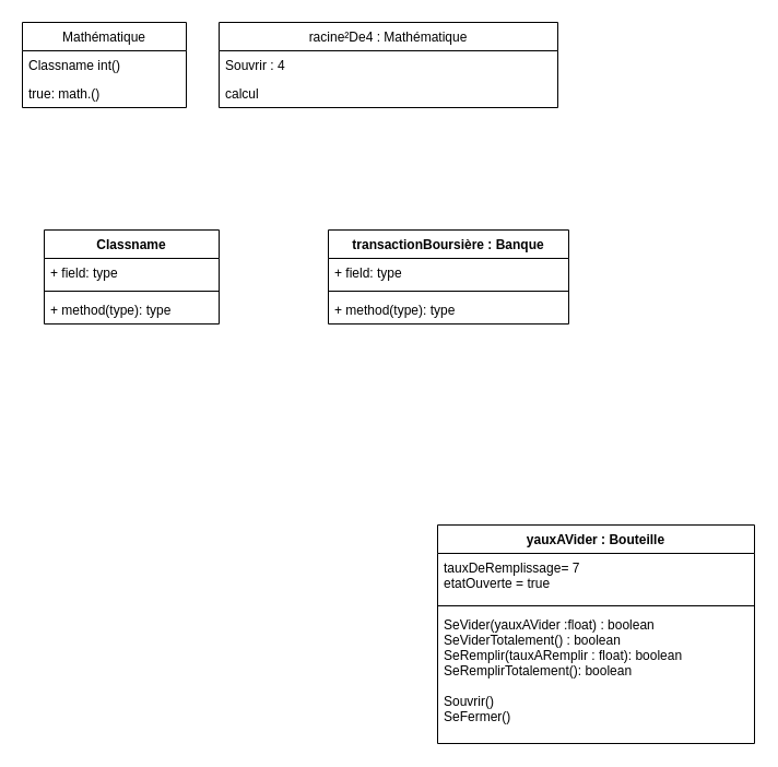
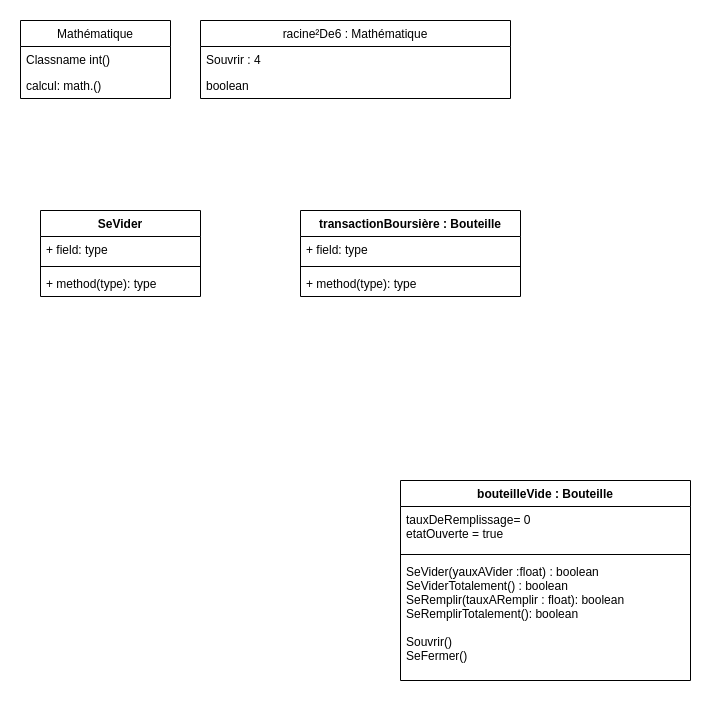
- <mxCell id="2" value="racine²De4 : Mathématique" style="swimlane;fontStyle=0;childLayout=stackLayout;horizontal=1;startSize=26;fillColor=none;horizontalStack=0;resizeParent=1;resizeParentMax=0;resizeLast=0;collapsible=1;marginBottom=0;" vertex="1" parent="1"><mxGeometry x="200" y="20" width="310" height="78" as="geometry" /></mxCell>
+ <mxCell id="2" value="racine²De6 : Mathématique" style="swimlane;fontStyle=0;childLayout=stackLayout;horizontal=1;startSize=26;fillColor=none;horizontalStack=0;resizeParent=1;resizeParentMax=0;resizeLast=0;collapsible=1;marginBottom=0;" vertex="1" parent="1"><mxGeometry x="200" y="20" width="310" height="78" as="geometry" /></mxCell>
- <mxCell id="7" value="true: math.()" style="text;strokeColor=none;fillColor=none;align=left;verticalAlign=top;spacingLeft=4;spacingRight=4;overflow=hidden;rotatable=0;points=[[0,0.5],[1,0.5]];portConstraint=eastwest;" vertex="1" parent="5"><mxGeometry y="52" width="150" height="26" as="geometry" /></mxCell>
+ <mxCell id="7" value="calcul: math.()" style="text;strokeColor=none;fillColor=none;align=left;verticalAlign=top;spacingLeft=4;spacingRight=4;overflow=hidden;rotatable=0;points=[[0,0.5],[1,0.5]];portConstraint=eastwest;" vertex="1" parent="5"><mxGeometry y="52" width="150" height="26" as="geometry" /></mxCell>
- <mxCell id="4" value="calcul" style="text;strokeColor=none;fillColor=none;align=left;verticalAlign=top;spacingLeft=4;spacingRight=4;overflow=hidden;rotatable=0;points=[[0,0.5],[1,0.5]];portConstraint=eastwest;" vertex="1" parent="2"><mxGeometry y="52" width="310" height="26" as="geometry" /></mxCell>
+ <mxCell id="4" value="boolean" style="text;strokeColor=none;fillColor=none;align=left;verticalAlign=top;spacingLeft=4;spacingRight=4;overflow=hidden;rotatable=0;points=[[0,0.5],[1,0.5]];portConstraint=eastwest;" vertex="1" parent="2"><mxGeometry y="52" width="310" height="26" as="geometry" /></mxCell>
- <mxCell id="8" value="Classname" style="swimlane;fontStyle=1;align=center;verticalAlign=top;childLayout=stackLayout;horizontal=1;startSize=26;horizontalStack=0;resizeParent=1;resizeParentMax=0;resizeLast=0;collapsible=1;marginBottom=0;" vertex="1" parent="1"><mxGeometry x="40" y="210" width="160" height="86" as="geometry" /></mxCell>
+ <mxCell id="8" value="SeVider" style="swimlane;fontStyle=1;align=center;verticalAlign=top;childLayout=stackLayout;horizontal=1;startSize=26;horizontalStack=0;resizeParent=1;resizeParentMax=0;resizeLast=0;collapsible=1;marginBottom=0;" vertex="1" parent="1"><mxGeometry x="40" y="210" width="160" height="86" as="geometry" /></mxCell>
- <mxCell id="12" value="transactionBoursière : Banque" style="swimlane;fontStyle=1;align=center;verticalAlign=top;childLayout=stackLayout;horizontal=1;startSize=26;horizontalStack=0;resizeParent=1;resizeParentMax=0;resizeLast=0;collapsible=1;marginBottom=0;" vertex="1" parent="1"><mxGeometry x="300" y="210" width="220" height="86" as="geometry" /></mxCell>
+ <mxCell id="12" value="transactionBoursière : Bouteille" style="swimlane;fontStyle=1;align=center;verticalAlign=top;childLayout=stackLayout;horizontal=1;startSize=26;horizontalStack=0;resizeParent=1;resizeParentMax=0;resizeLast=0;collapsible=1;marginBottom=0;" vertex="1" parent="1"><mxGeometry x="300" y="210" width="220" height="86" as="geometry" /></mxCell>
- <mxCell id="16" value="yauxAVider : Bouteille" style="swimlane;fontStyle=1;align=center;verticalAlign=top;childLayout=stackLayout;horizontal=1;startSize=26;horizontalStack=0;resizeParent=1;resizeParentMax=0;resizeLast=0;collapsible=1;marginBottom=0;" vertex="1" parent="1"><mxGeometry x="400" y="480" width="290" height="200" as="geometry" /></mxCell>
+ <mxCell id="16" value="bouteilleVide : Bouteille" style="swimlane;fontStyle=1;align=center;verticalAlign=top;childLayout=stackLayout;horizontal=1;startSize=26;horizontalStack=0;resizeParent=1;resizeParentMax=0;resizeLast=0;collapsible=1;marginBottom=0;" vertex="1" parent="1"><mxGeometry x="400" y="480" width="290" height="200" as="geometry" /></mxCell>
- <mxCell id="17" value="tauxDeRemplissage= 7&#10;etatOuverte = true" style="text;strokeColor=none;fillColor=none;align=left;verticalAlign=top;spacingLeft=4;spacingRight=4;overflow=hidden;rotatable=0;points=[[0,0.5],[1,0.5]];portConstraint=eastwest;" vertex="1" parent="16"><mxGeometry y="26" width="290" height="44" as="geometry" /></mxCell>
+ <mxCell id="17" value="tauxDeRemplissage= 0&#10;etatOuverte = true" style="text;strokeColor=none;fillColor=none;align=left;verticalAlign=top;spacingLeft=4;spacingRight=4;overflow=hidden;rotatable=0;points=[[0,0.5],[1,0.5]];portConstraint=eastwest;" vertex="1" parent="16"><mxGeometry y="26" width="290" height="44" as="geometry" /></mxCell>
